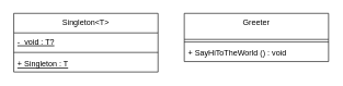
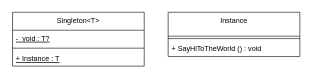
- <mxCell id="6" value="Greeter" style="swimlane;fontStyle=0;align=center;verticalAlign=top;childLayout=stackLayout;horizontal=1;startSize=40;horizontalStack=0;resizeParent=1;resizeParentMax=0;resizeLast=0;collapsible=1;marginBottom=0;" vertex="1" parent="1"><mxGeometry x="280" y="20" width="220" height="74" as="geometry"><mxRectangle x="220" y="90" width="100" height="30" as="alternateBounds" /></mxGeometry></mxCell>
+ <mxCell id="6" value="Instance" style="swimlane;fontStyle=0;align=center;verticalAlign=top;childLayout=stackLayout;horizontal=1;startSize=40;horizontalStack=0;resizeParent=1;resizeParentMax=0;resizeLast=0;collapsible=1;marginBottom=0;" vertex="1" parent="1"><mxGeometry x="280" y="20" width="220" height="74" as="geometry"><mxRectangle x="220" y="90" width="100" height="30" as="alternateBounds" /></mxGeometry></mxCell>
- <mxCell id="5" value="+ Singleton : T" style="text;strokeColor=none;fillColor=none;align=left;verticalAlign=top;spacingLeft=4;spacingRight=4;overflow=hidden;rotatable=0;points=[[0,0.5],[1,0.5]];portConstraint=eastwest;fontStyle=4" parent="2" vertex="1"><mxGeometry y="64" width="220" height="26" as="geometry" /></mxCell>
+ <mxCell id="5" value="+ Instance : T" style="text;strokeColor=none;fillColor=none;align=left;verticalAlign=top;spacingLeft=4;spacingRight=4;overflow=hidden;rotatable=0;points=[[0,0.5],[1,0.5]];portConstraint=eastwest;fontStyle=4" parent="2" vertex="1"><mxGeometry y="64" width="220" height="26" as="geometry" /></mxCell>
